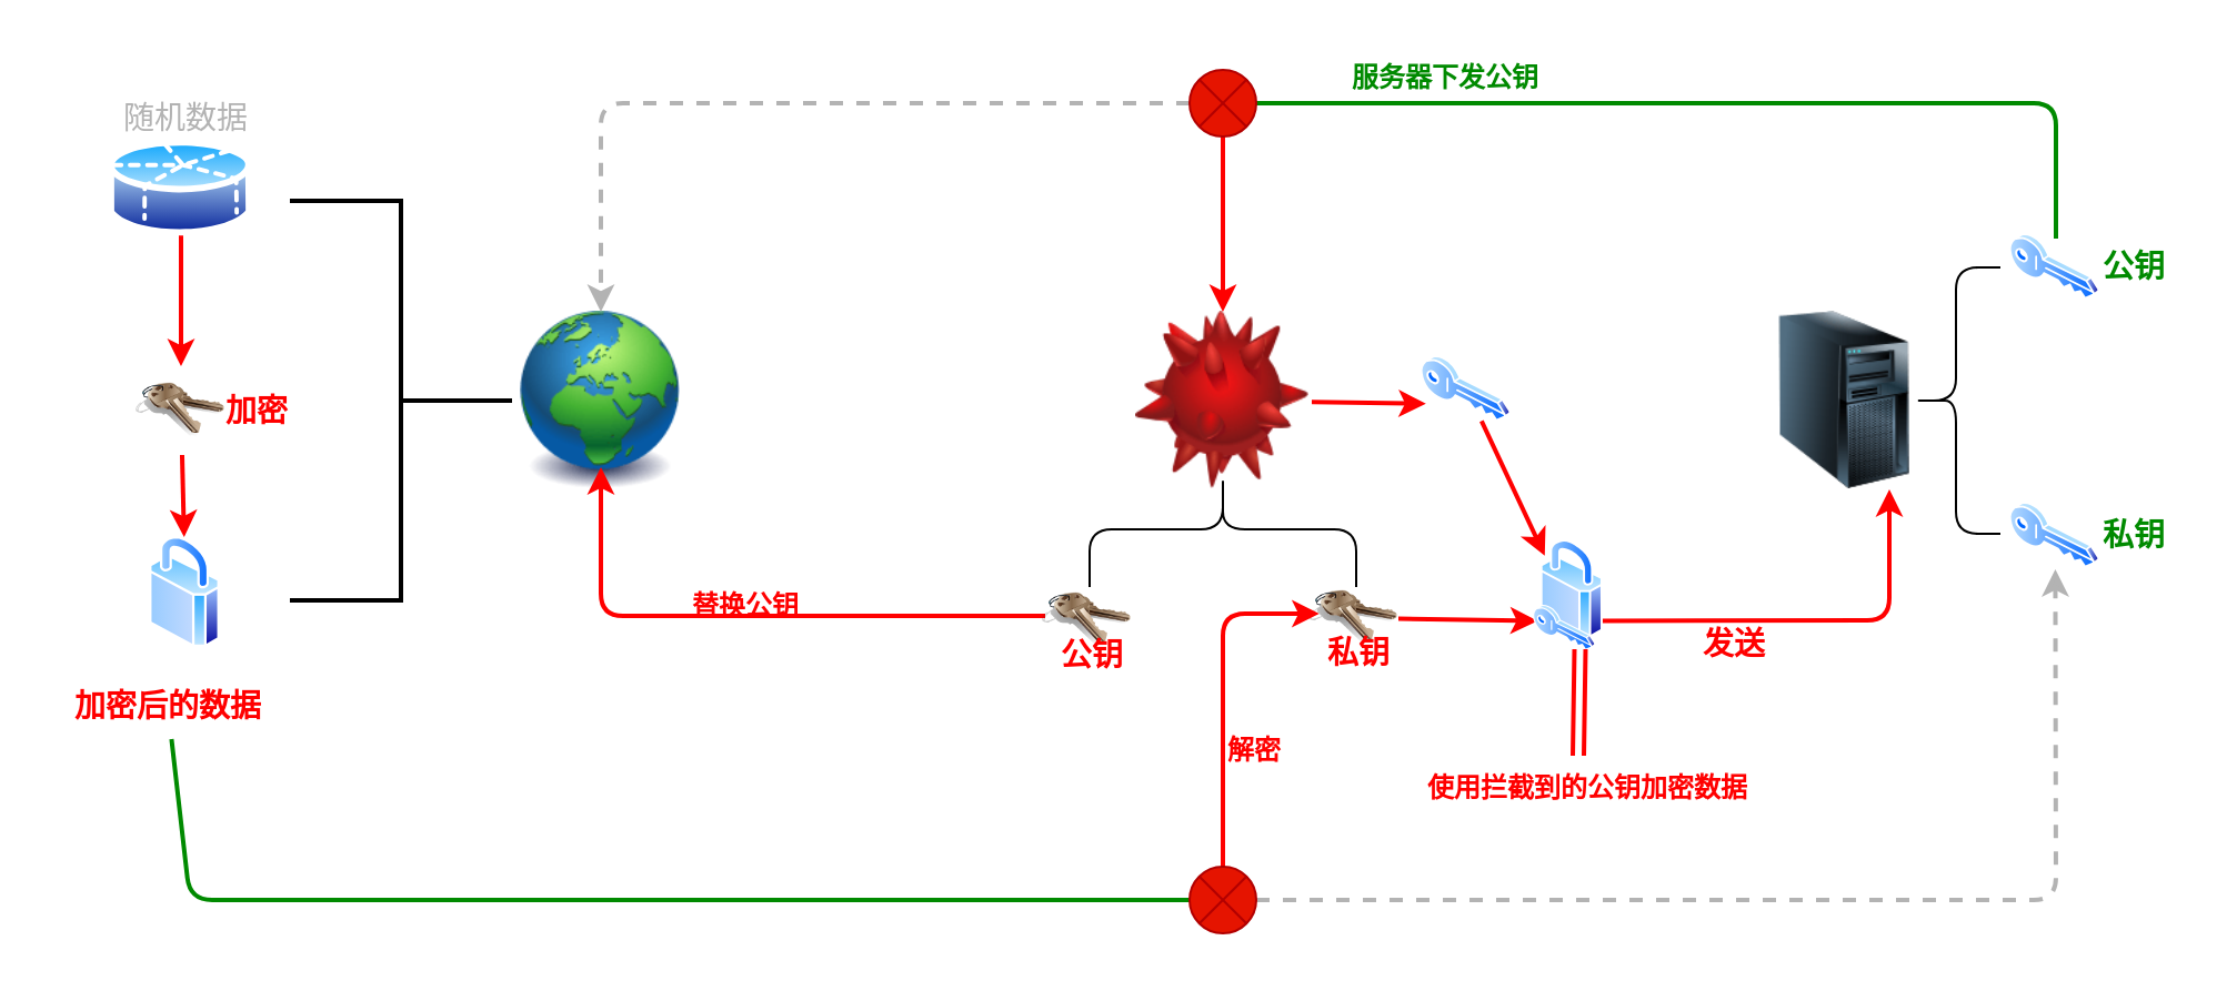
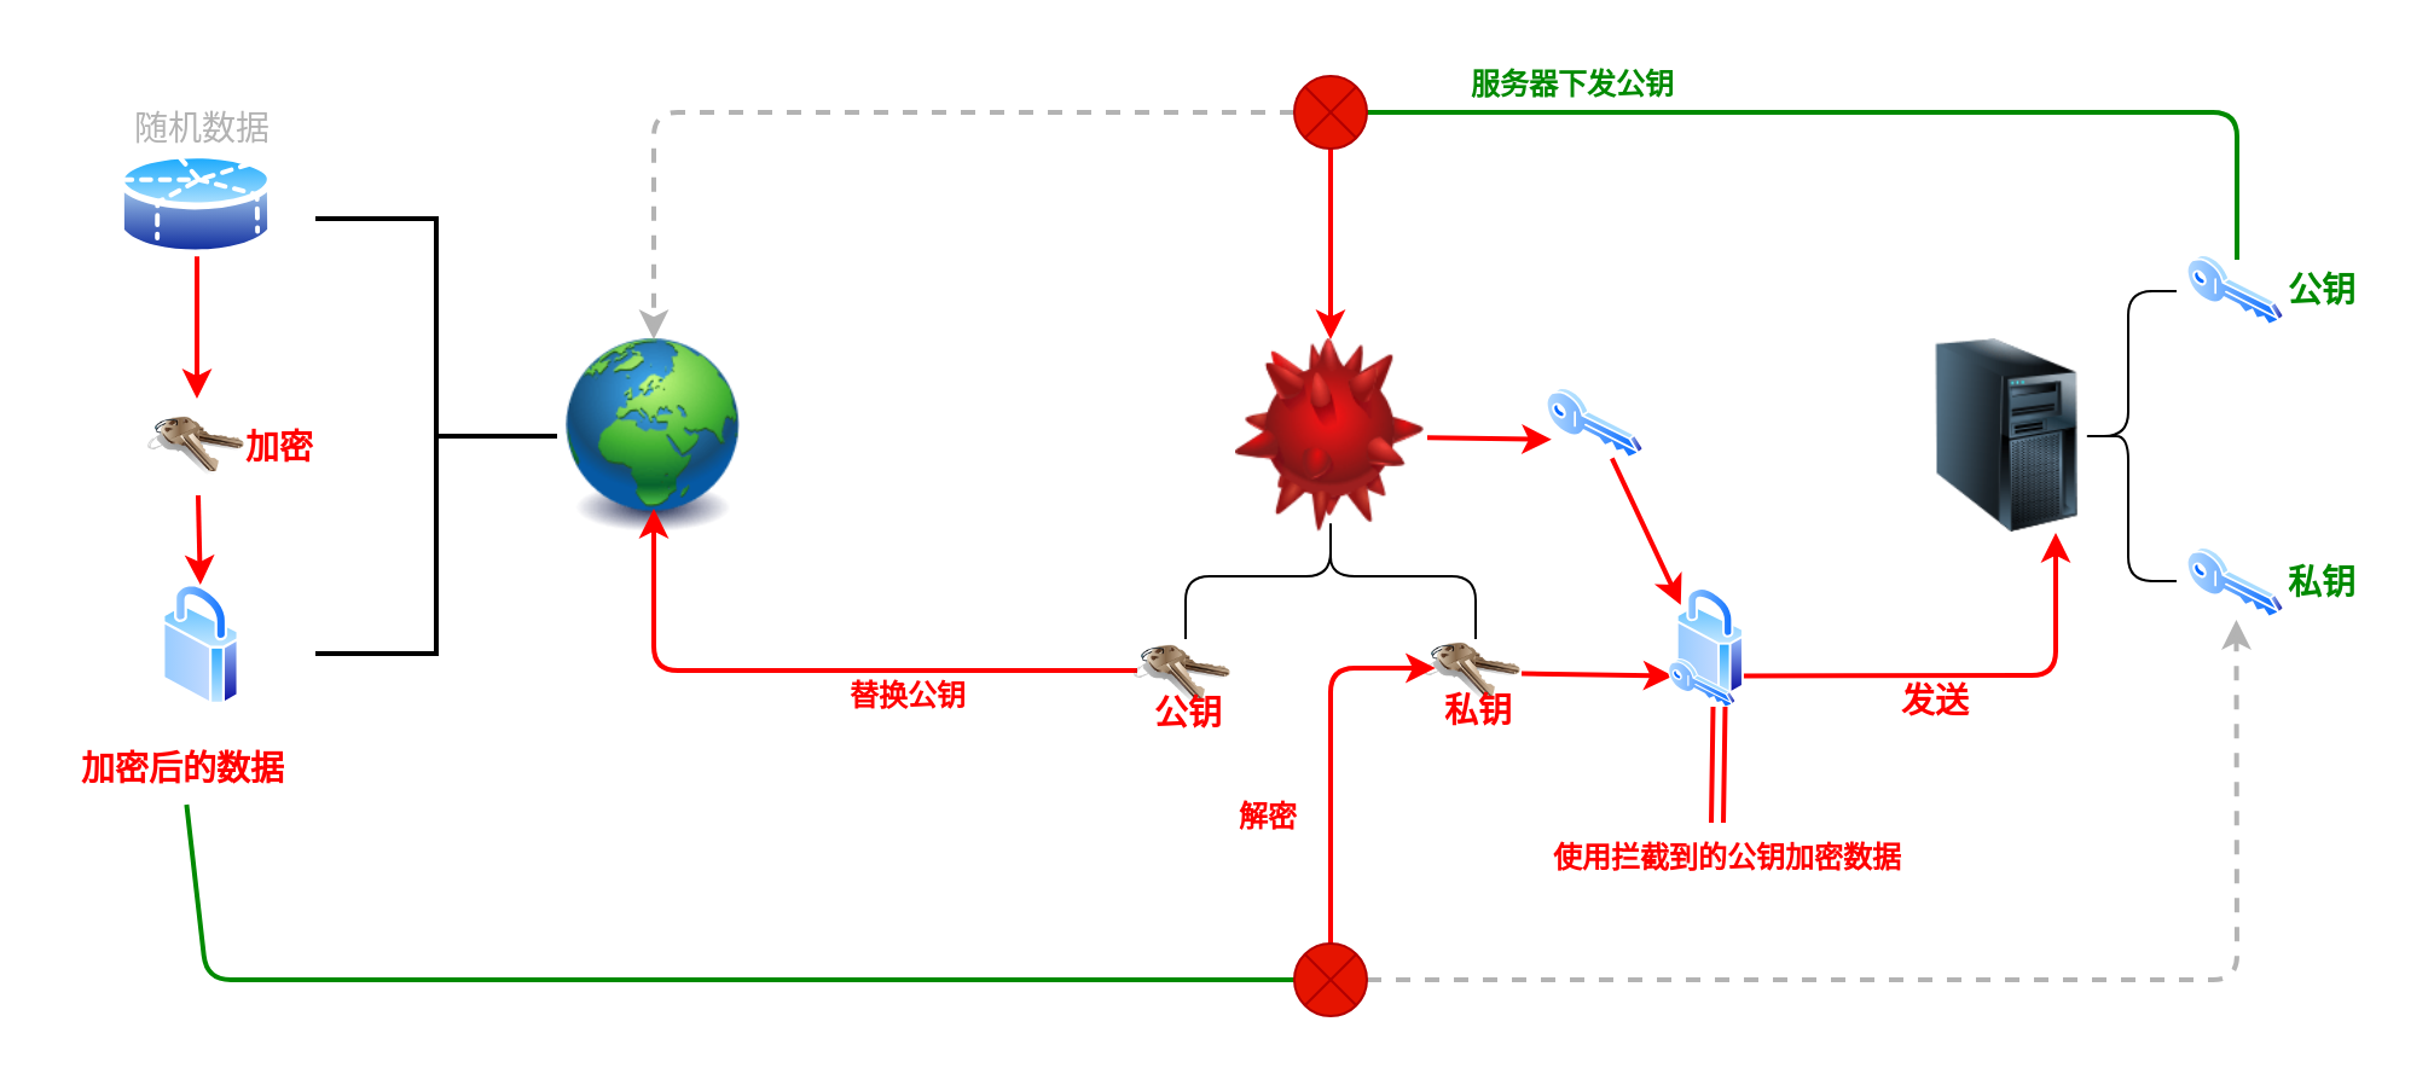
- <mxCell id="14" value="&lt;font color=&quot;#ff0000&quot;&gt;&lt;b&gt;替换公钥&lt;/b&gt;&lt;/font&gt;" style="text;html=1;align=center;verticalAlign=middle;resizable=0;points=[];autosize=1;strokeColor=none;fillColor=none;fontColor=#B3B3B3;" vertex="1" parent="1"><mxGeometry x="300" y="258" width="70" height="30" as="geometry" /></mxCell>
+ <mxCell id="14" value="&lt;font color=&quot;#ff0000&quot;&gt;&lt;b&gt;替换公钥&lt;/b&gt;&lt;/font&gt;" style="text;html=1;align=center;verticalAlign=middle;resizable=0;points=[];autosize=1;strokeColor=none;fillColor=none;fontColor=#B3B3B3;" vertex="1" parent="1"><mxGeometry x="340" y="273" width="70" height="30" as="geometry" /></mxCell>
- <mxCell id="44" value="&lt;b&gt;&lt;font color=&quot;#ff0000&quot;&gt;发送&lt;/font&gt;&lt;/b&gt;" style="text;html=1;align=center;verticalAlign=middle;resizable=0;points=[];autosize=1;strokeColor=none;fillColor=none;fontSize=14;fontColor=#008A00;" vertex="1" parent="1"><mxGeometry x="755" y="275" width="50" height="30" as="geometry" /></mxCell>
+ <mxCell id="44" value="&lt;b&gt;&lt;font color=&quot;#ff0000&quot;&gt;发送&lt;/font&gt;&lt;/b&gt;" style="text;html=1;align=center;verticalAlign=middle;resizable=0;points=[];autosize=1;strokeColor=none;fillColor=none;fontSize=14;fontColor=#008A00;" vertex="1" parent="1"><mxGeometry x="775" y="275" width="50" height="30" as="geometry" /></mxCell>
- <mxCell id="37" value="&lt;font color=&quot;#ff0000&quot;&gt;&lt;b&gt;解密&lt;/b&gt;&lt;/font&gt;" style="text;html=1;align=center;verticalAlign=middle;resizable=0;points=[];autosize=1;strokeColor=none;fillColor=none;" vertex="1" parent="1"><mxGeometry x="539" y="322.5" width="50" height="30" as="geometry" /></mxCell>
+ <mxCell id="37" value="&lt;font color=&quot;#ff0000&quot;&gt;&lt;b&gt;解密&lt;/b&gt;&lt;/font&gt;" style="text;html=1;align=center;verticalAlign=middle;resizable=0;points=[];autosize=1;strokeColor=none;fillColor=none;" vertex="1" parent="1"><mxGeometry x="499" y="322.5" width="50" height="30" as="geometry" /></mxCell>
